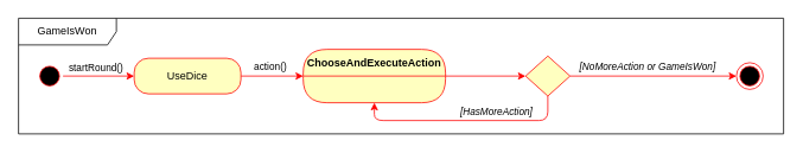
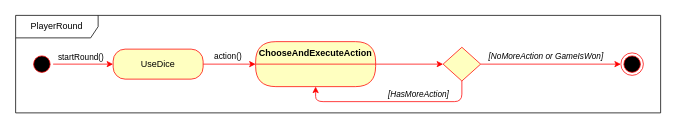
- <mxCell id="16" value="GameIsWon" style="shape=umlFrame;whiteSpace=wrap;html=1;pointerEvents=0;width=110;height=30;" parent="1" vertex="1"><mxGeometry x="20" y="20" width="860" height="130" as="geometry" /></mxCell>
+ <mxCell id="16" value="PlayerRound" style="shape=umlFrame;whiteSpace=wrap;html=1;pointerEvents=0;width=110;height=30;" parent="1" vertex="1"><mxGeometry x="20" y="20" width="860" height="130" as="geometry" /></mxCell>
